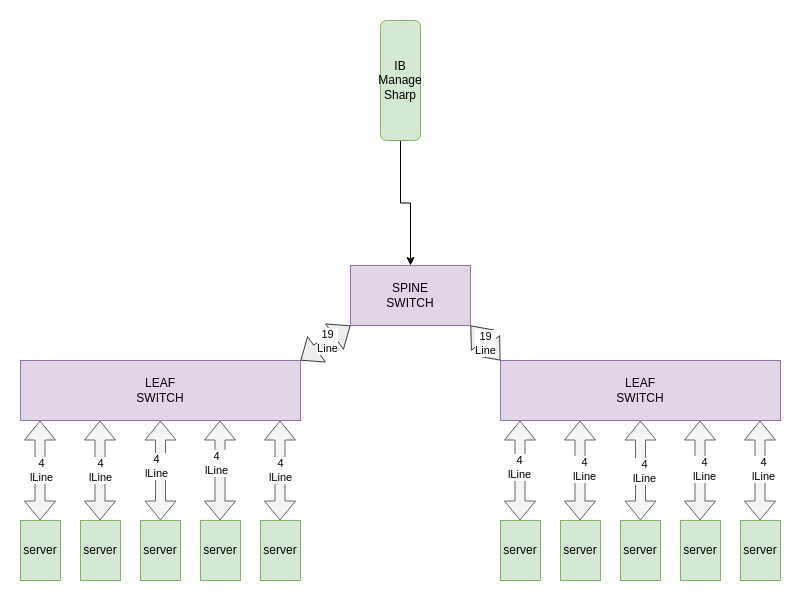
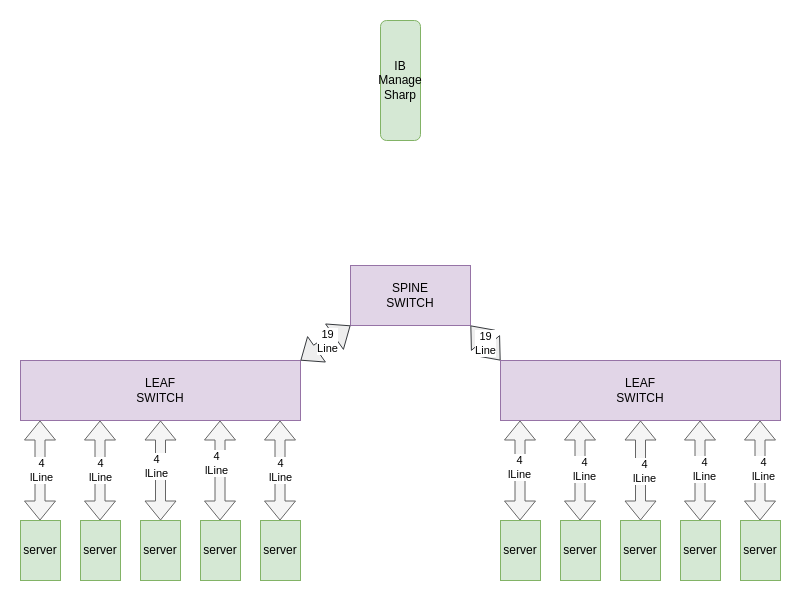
- <mxCell id="36" value="" style="edgeStyle=orthogonalEdgeStyle;rounded=0;orthogonalLoop=1;jettySize=auto;html=1;" edge="1" parent="1" source="37" target="2"><mxGeometry relative="1" as="geometry" /></mxCell>
